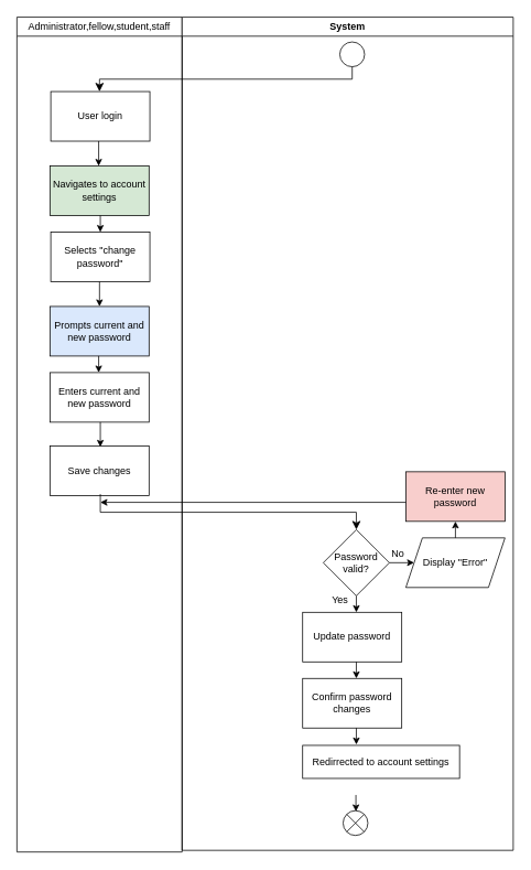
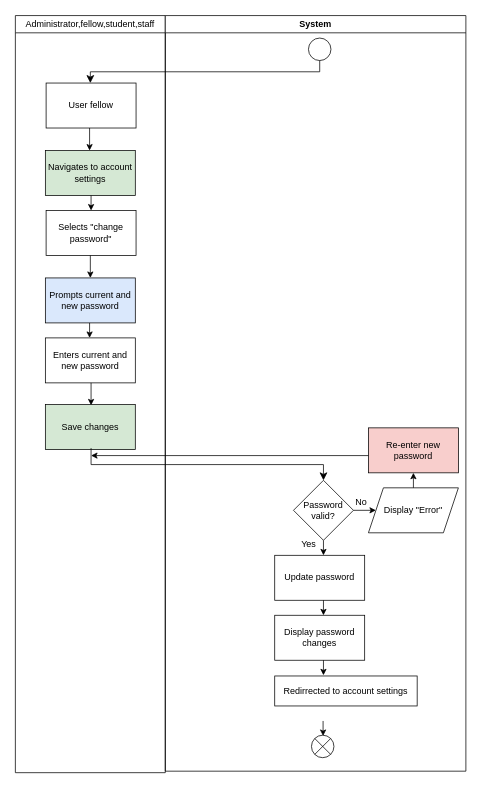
- <mxCell id="4" value="User login" style="rounded=0;whiteSpace=wrap;html=1;" vertex="1" parent="1"><mxGeometry x="61" y="110" width="120" height="60" as="geometry" /></mxCell>
+ <mxCell id="4" value="User fellow" style="rounded=0;whiteSpace=wrap;html=1;" vertex="1" parent="1"><mxGeometry x="61" y="110" width="120" height="60" as="geometry" /></mxCell>
- <mxCell id="14" value="Save changes" style="rounded=0;whiteSpace=wrap;html=1;" vertex="1" parent="1"><mxGeometry x="60" y="539" width="120" height="60" as="geometry" /></mxCell>
+ <mxCell id="14" value="Save changes" style="rounded=0;whiteSpace=wrap;html=1;fillColor=#d5e8d4;" vertex="1" parent="1"><mxGeometry x="60" y="539" width="120" height="60" as="geometry" /></mxCell>
- <mxCell id="21" value="Confirm password changes" style="rounded=0;whiteSpace=wrap;html=1;" vertex="1" parent="1"><mxGeometry x="366" y="820" width="120" height="60" as="geometry" /></mxCell>
+ <mxCell id="21" value="Display password changes" style="rounded=0;whiteSpace=wrap;html=1;" vertex="1" parent="1"><mxGeometry x="366" y="820" width="120" height="60" as="geometry" /></mxCell>
